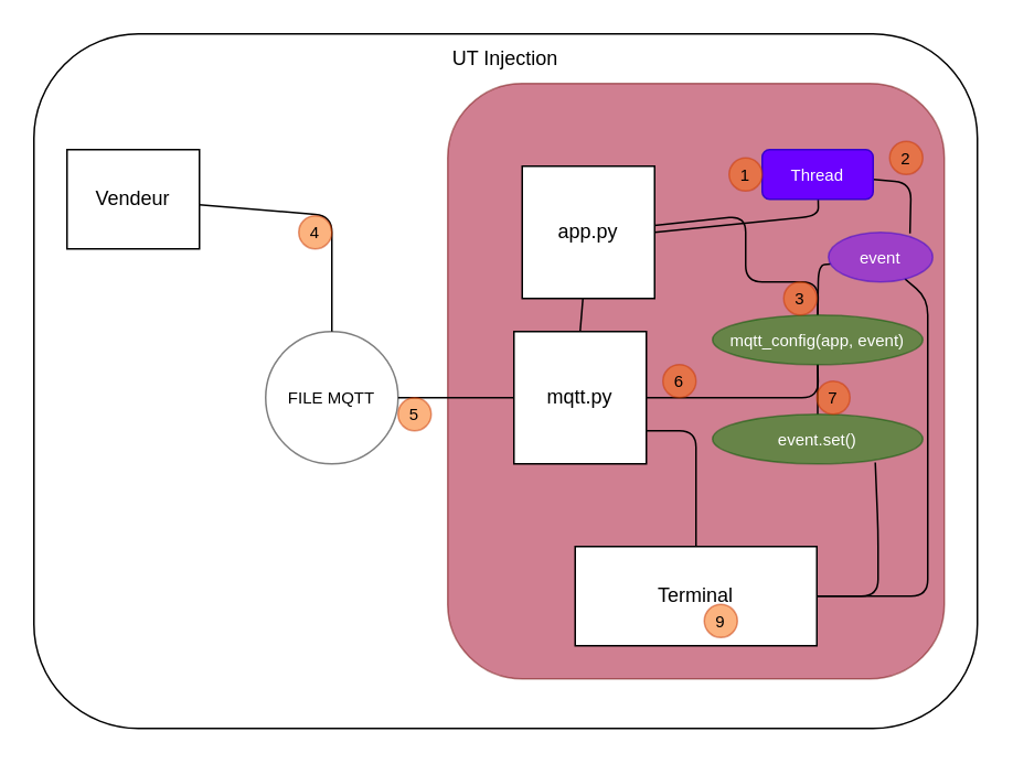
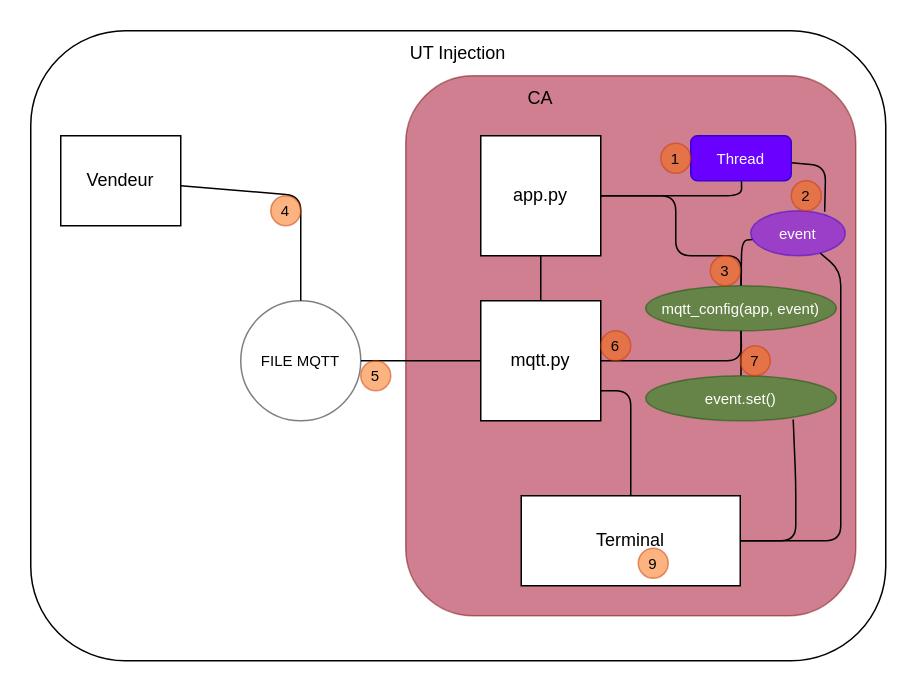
+ <mxCell id="13" value="CA" style="text;html=1;strokeColor=none;fillColor=none;align=center;verticalAlign=middle;whiteSpace=wrap;rounded=0;" vertex="1" parent="1"><mxGeometry x="305" y="50" width="110" height="30" as="geometry" /></mxCell>
- <mxCell id="30" value="2" style="ellipse;whiteSpace=wrap;html=1;aspect=fixed;fontSize=10;opacity=50;fillColor=#fa6800;fontColor=#000000;strokeColor=#C73500;" vertex="1" parent="1"><mxGeometry x="537" y="85" width="20" height="20" as="geometry" /></mxCell>
+ <mxCell id="30" value="2" style="ellipse;whiteSpace=wrap;html=1;aspect=fixed;fontSize=10;opacity=50;fillColor=#fa6800;fontColor=#000000;strokeColor=#C73500;" vertex="1" parent="1"><mxGeometry x="527" y="120" width="20" height="20" as="geometry" /></mxCell>
- <mxCell id="7" value="app.py" style="whiteSpace=wrap;html=1;aspect=fixed;" vertex="1" parent="1"><mxGeometry x="315" y="100" width="80" height="80" as="geometry" /></mxCell>
+ <mxCell id="7" value="app.py" style="whiteSpace=wrap;html=1;aspect=fixed;" vertex="1" parent="1"><mxGeometry x="320" y="90" width="80" height="80" as="geometry" /></mxCell>
- <mxCell id="9" value="mqtt.py" style="whiteSpace=wrap;html=1;aspect=fixed;" vertex="1" parent="1"><mxGeometry x="310" y="200" width="80" height="80" as="geometry" /></mxCell>
+ <mxCell id="9" value="mqtt.py" style="whiteSpace=wrap;html=1;aspect=fixed;" vertex="1" parent="1"><mxGeometry x="320" y="200" width="80" height="80" as="geometry" /></mxCell>
